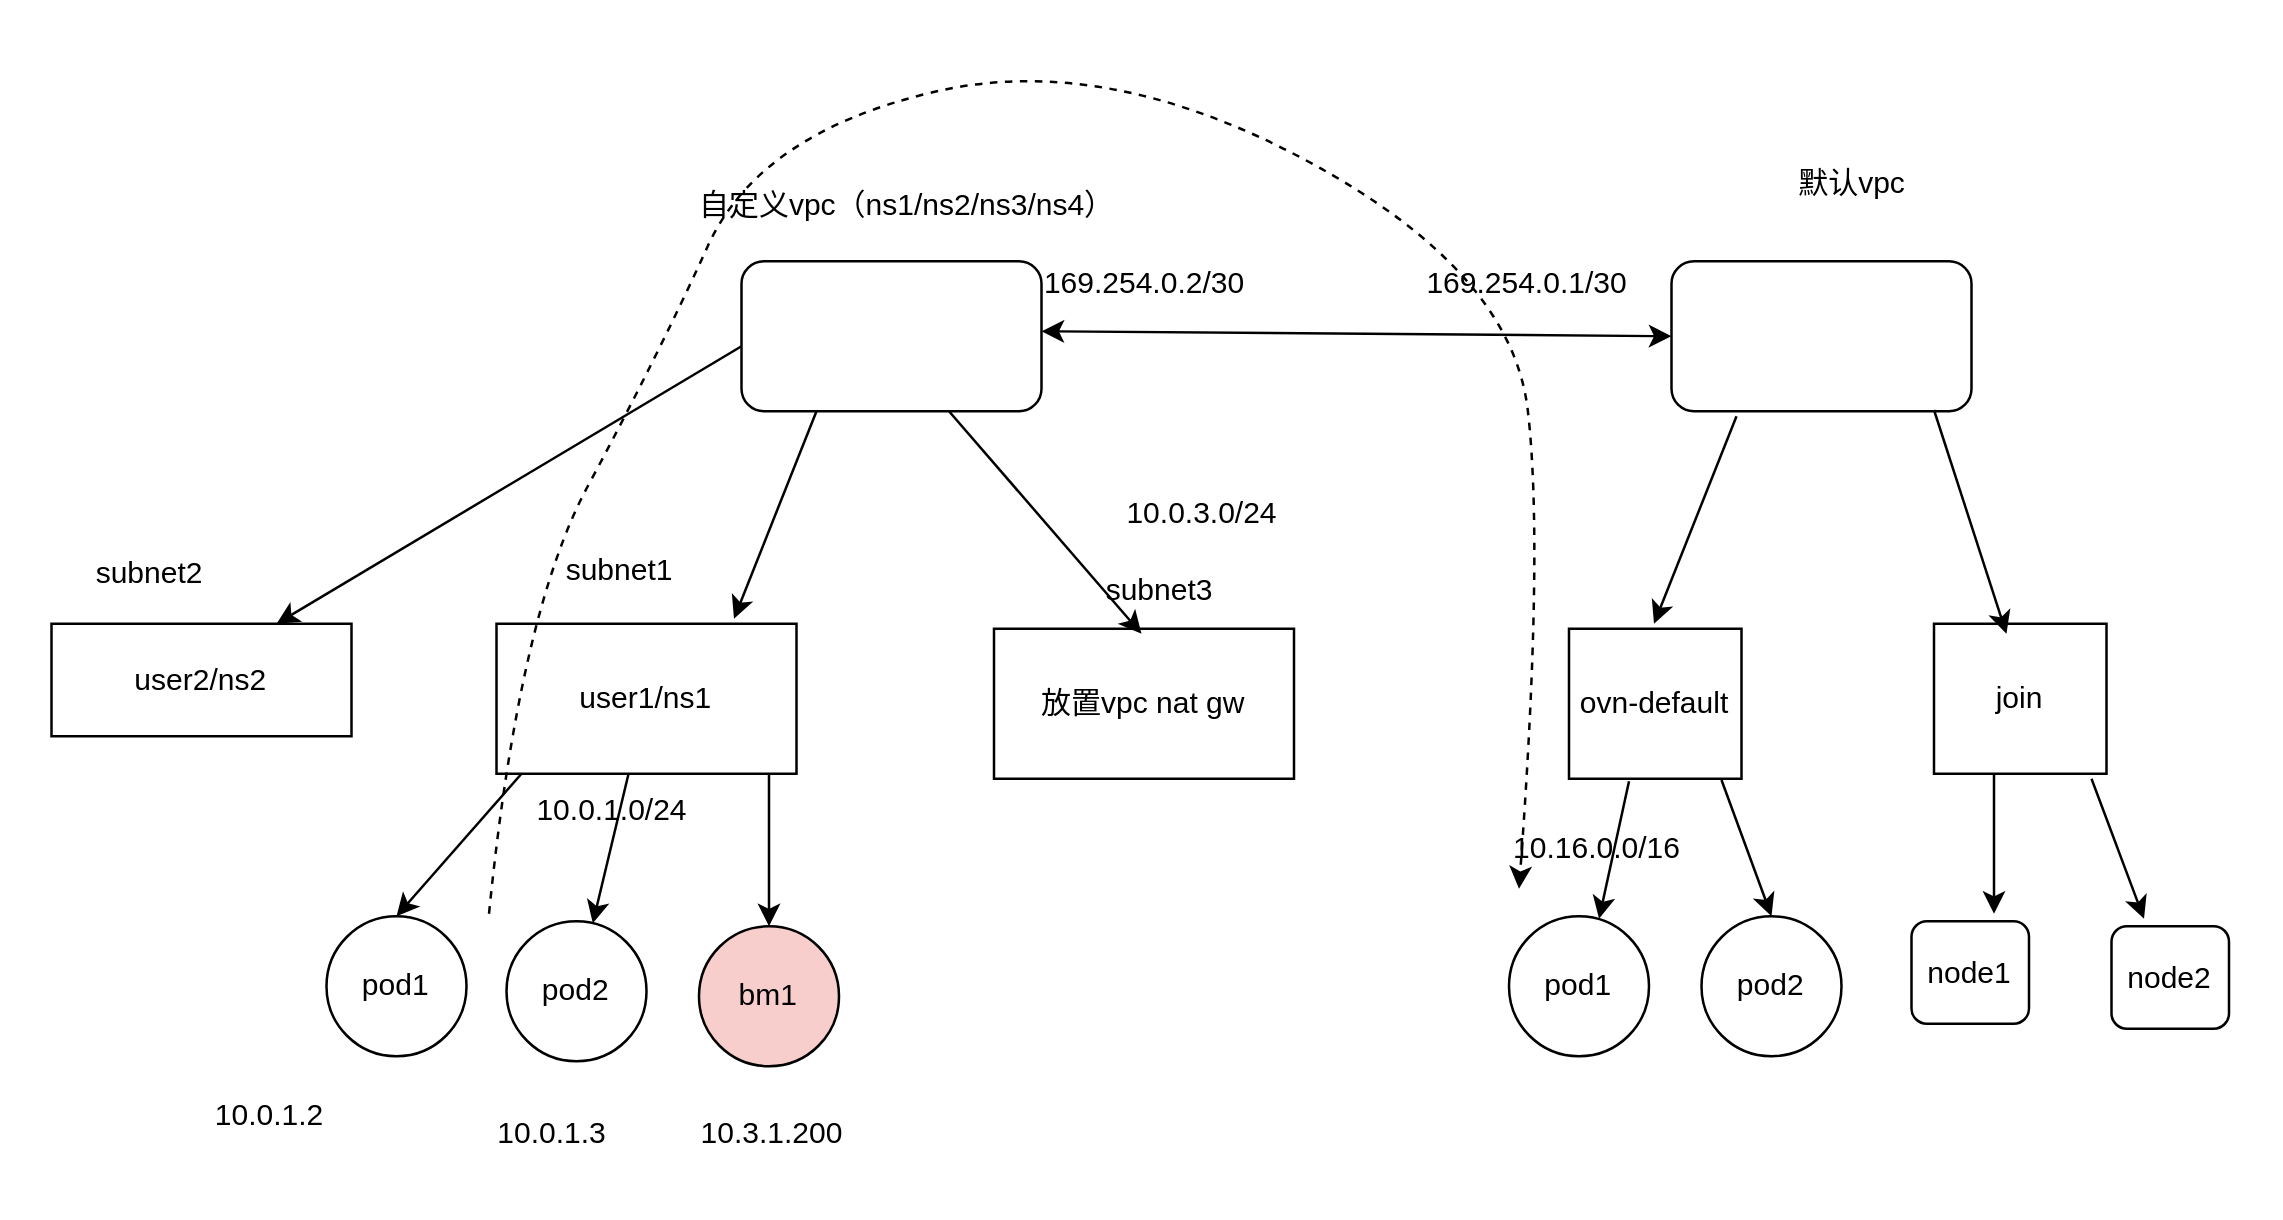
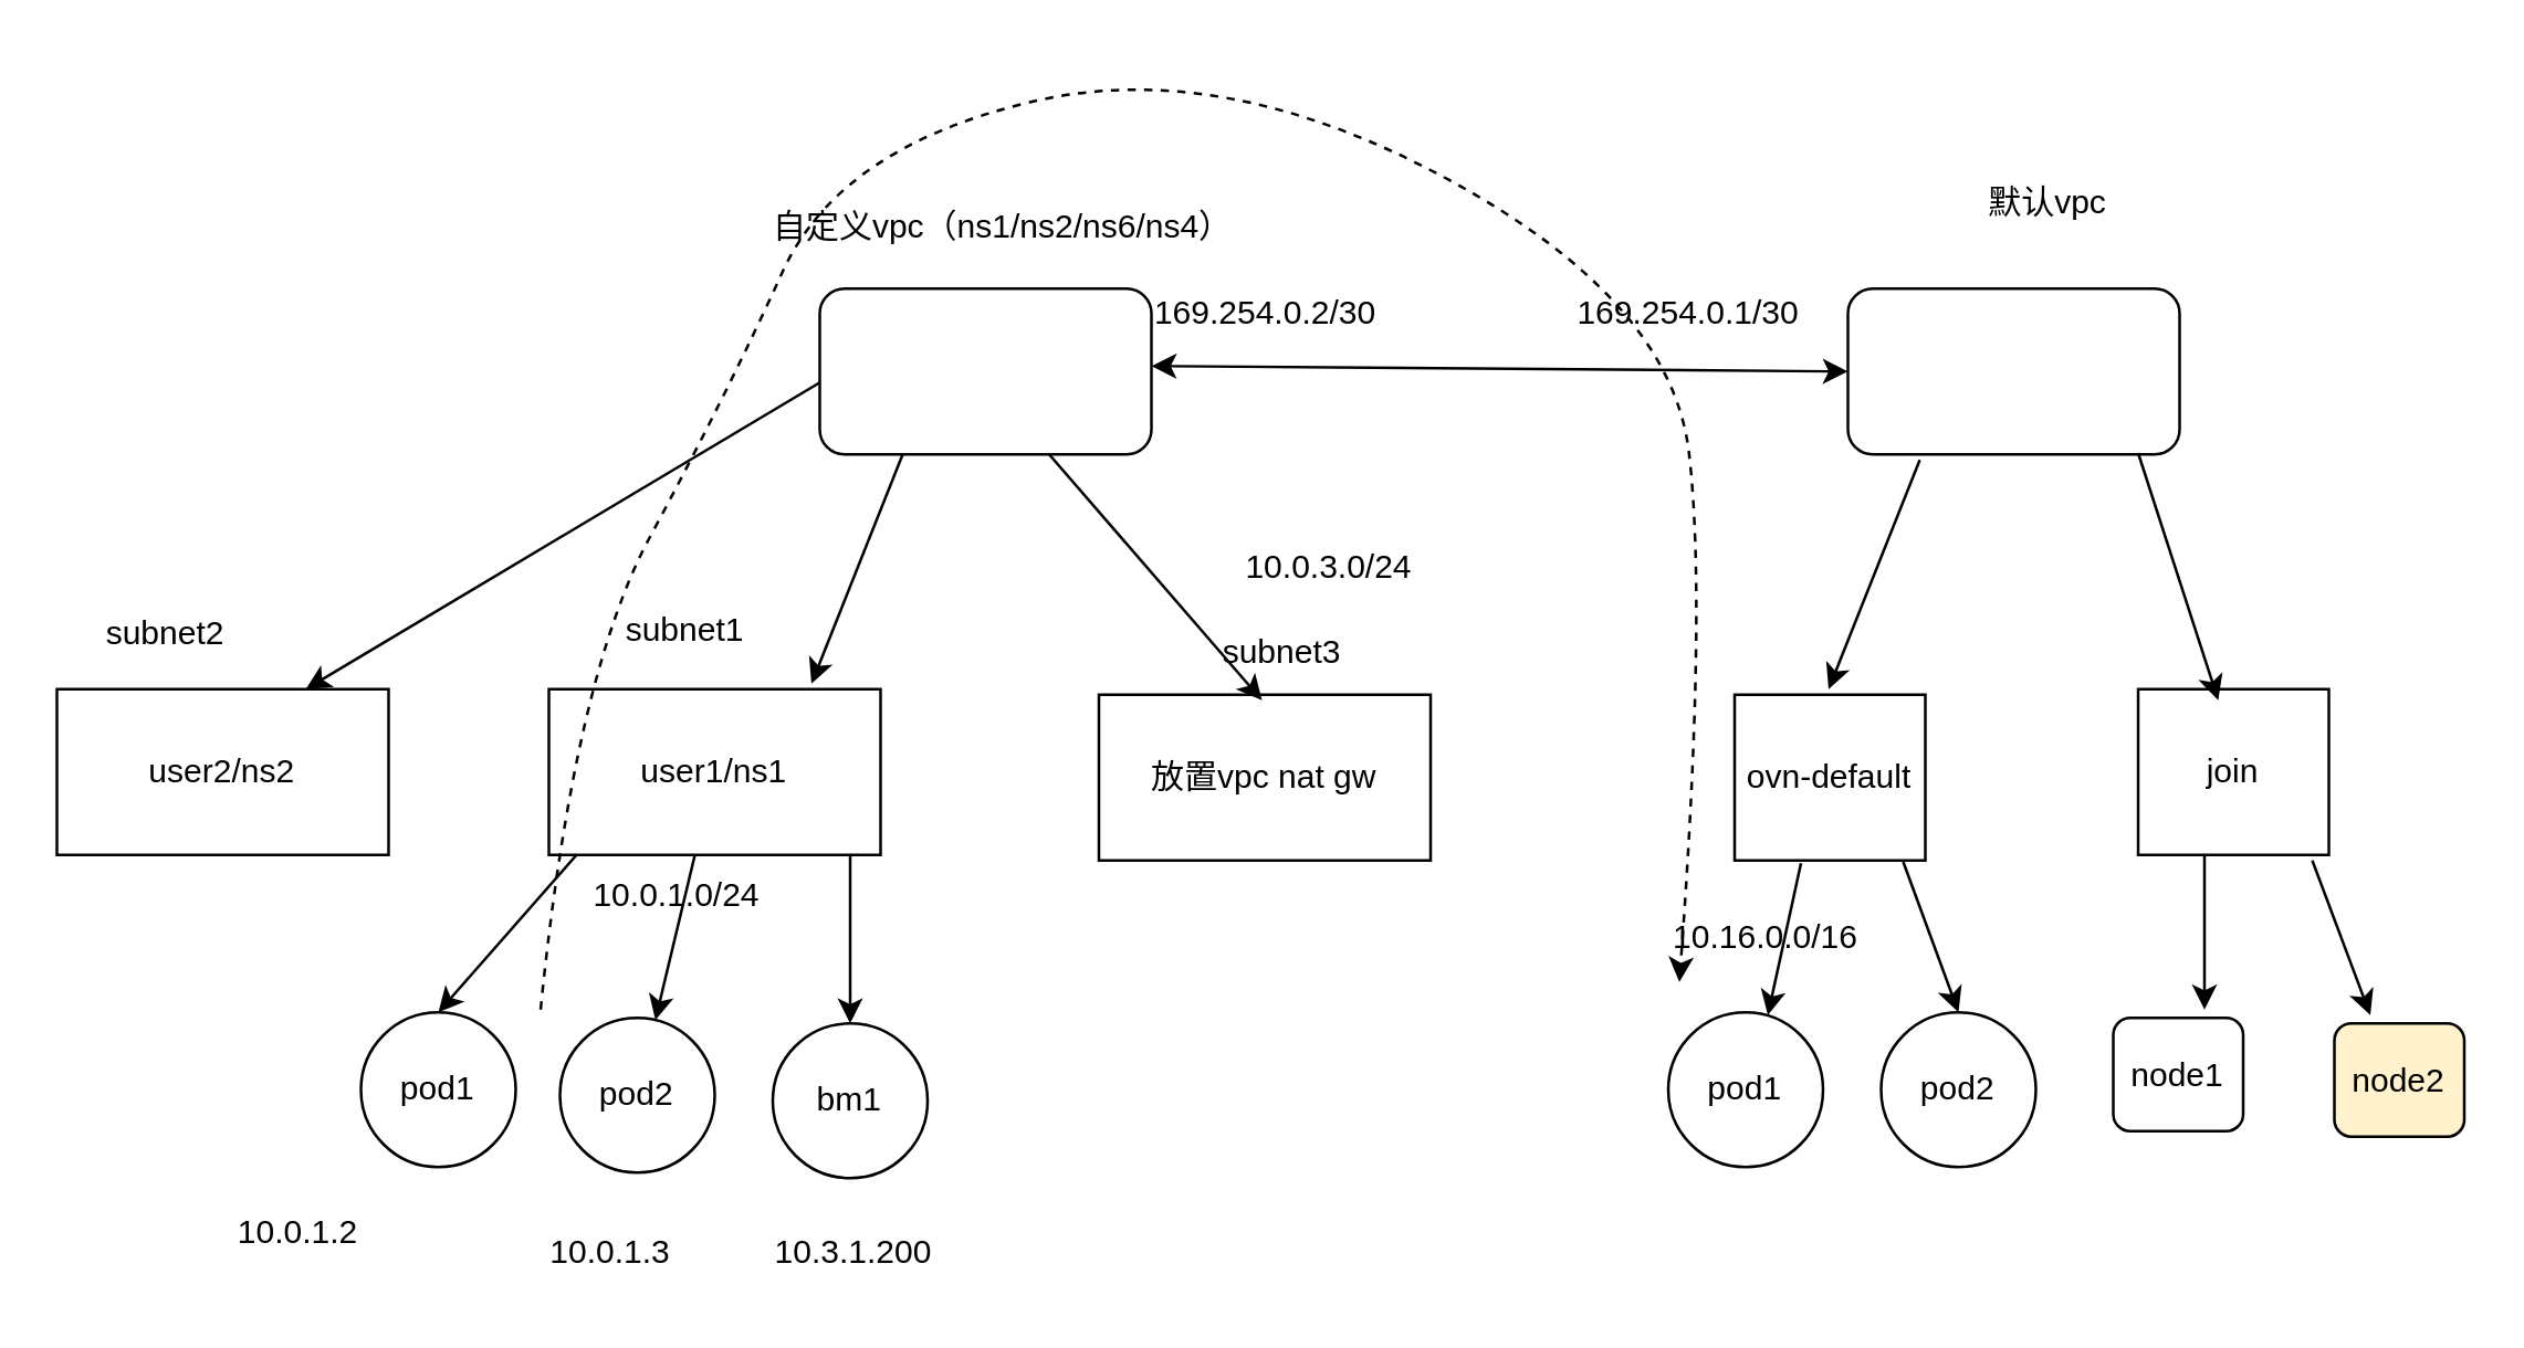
- <mxCell id="3" value="自定义vpc（ns1/ns2/ns3/ns4）" style="text;html=1;align=center;verticalAlign=middle;resizable=0;points=[];autosize=1;strokeColor=none;fillColor=none;" parent="1" vertex="1"><mxGeometry x="270" y="69" width="184" height="26" as="geometry" /></mxCell>
+ <mxCell id="3" value="自定义vpc（ns1/ns2/ns6/ns4）" style="text;html=1;align=center;verticalAlign=middle;resizable=0;points=[];autosize=1;strokeColor=none;fillColor=none;" parent="1" vertex="1"><mxGeometry x="270" y="69" width="184" height="26" as="geometry" /></mxCell>
- <mxCell id="40" value="user2/ns2" style="rounded=0;whiteSpace=wrap;html=1;" vertex="1" parent="1"><mxGeometry x="20" y="249" width="120" height="45" as="geometry" /></mxCell>
+ <mxCell id="40" value="user2/ns2" style="rounded=0;whiteSpace=wrap;html=1;" vertex="1" parent="1"><mxGeometry x="20" y="249" width="120" height="60" as="geometry" /></mxCell>
- <mxCell id="36" value="node2" style="rounded=1;whiteSpace=wrap;html=1;" vertex="1" parent="1"><mxGeometry x="844" y="370" width="47" height="41" as="geometry" /></mxCell>
+ <mxCell id="36" value="node2" style="rounded=1;whiteSpace=wrap;html=1;fillColor=#fff2cc;" vertex="1" parent="1"><mxGeometry x="844" y="370" width="47" height="41" as="geometry" /></mxCell>
- <mxCell id="14" value="bm1" style="ellipse;whiteSpace=wrap;html=1;aspect=fixed;fillColor=#f8cecc;" parent="1" vertex="1"><mxGeometry x="279" y="370" width="56" height="56" as="geometry" /></mxCell>
+ <mxCell id="14" value="bm1" style="ellipse;whiteSpace=wrap;html=1;aspect=fixed;" parent="1" vertex="1"><mxGeometry x="279" y="370" width="56" height="56" as="geometry" /></mxCell>
